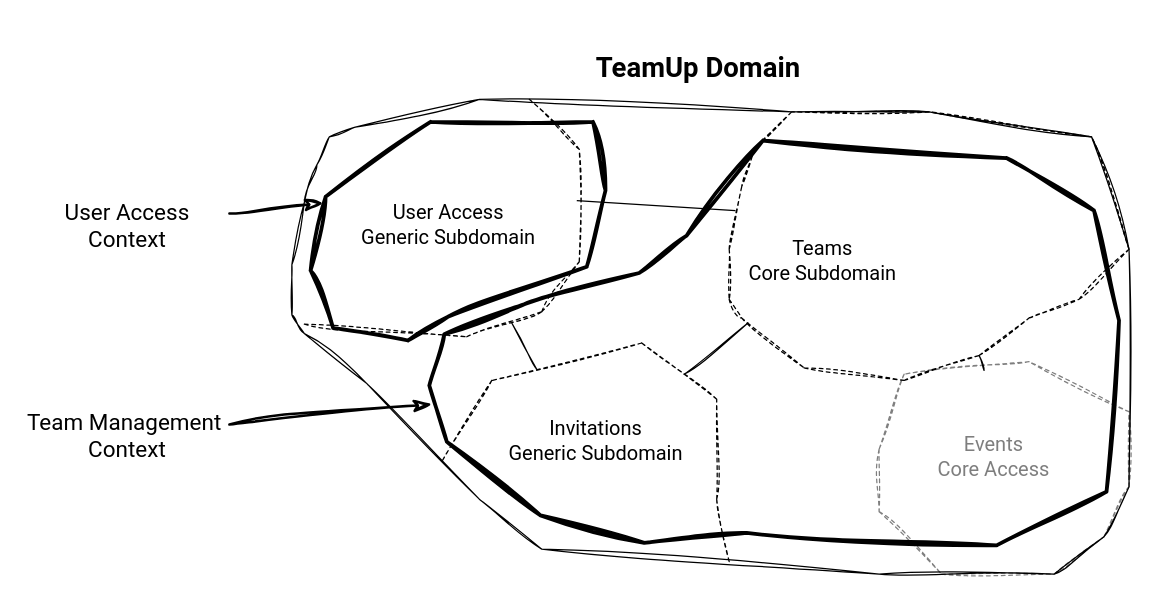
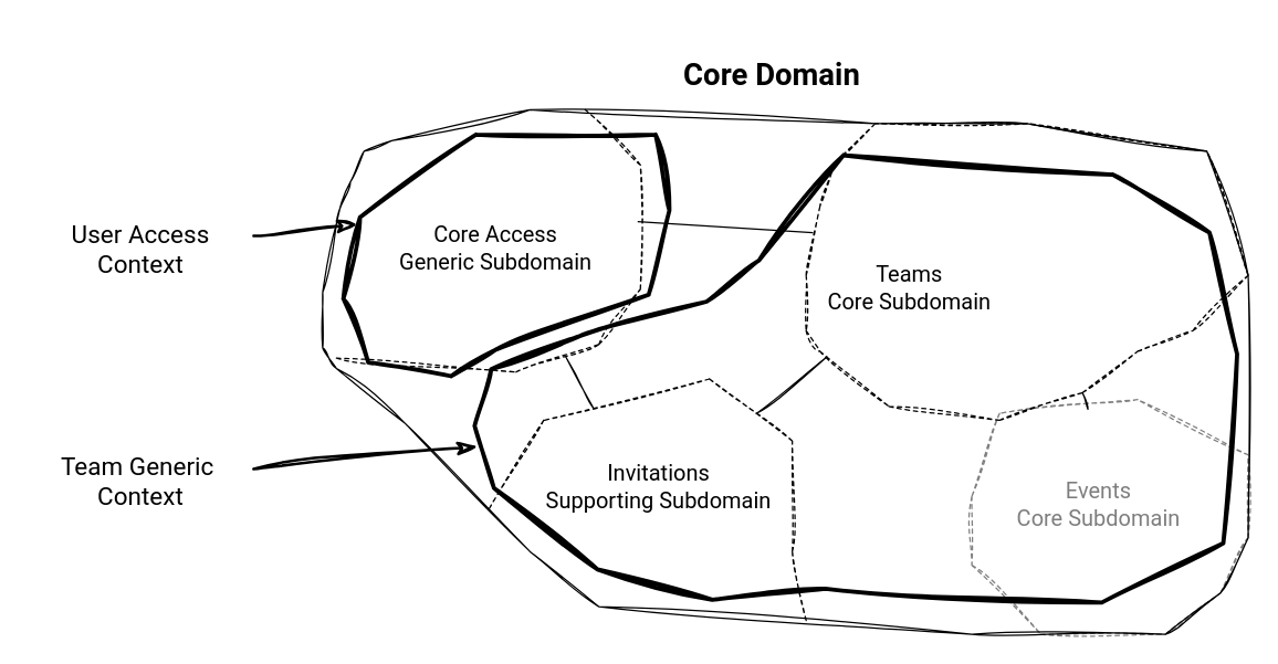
- <mxCell id="15" value="TeamUp Domain" style="text;html=1;strokeColor=none;fillColor=none;align=center;verticalAlign=middle;whiteSpace=wrap;rounded=0;fontSize=22;fontFamily=Roboto;fontColor=default;fontSource=https%3A%2F%2Ffonts.googleapis.com%2Fcss%3Ffamily%3DRoboto;fontStyle=1" parent="1" vertex="1"><mxGeometry x="452" y="20" width="213" height="69" as="geometry" /></mxCell>
+ <mxCell id="15" value="Core Domain" style="text;html=1;strokeColor=none;fillColor=none;align=center;verticalAlign=middle;whiteSpace=wrap;rounded=0;fontSize=22;fontFamily=Roboto;fontColor=default;fontSource=https%3A%2F%2Ffonts.googleapis.com%2Fcss%3Ffamily%3DRoboto;fontStyle=1" parent="1" vertex="1"><mxGeometry x="452" y="20" width="213" height="69" as="geometry" /></mxCell>
- <mxCell id="5" value="&lt;div style=&quot;font-size: 16px;&quot;&gt;User Access&lt;br style=&quot;font-size: 16px;&quot;&gt;&lt;/div&gt;&lt;div style=&quot;font-size: 16px;&quot;&gt;Generic Subdomain&lt;br style=&quot;font-size: 16px;&quot;&gt;&lt;/div&gt;" style="text;html=1;strokeColor=none;fillColor=none;align=center;verticalAlign=middle;whiteSpace=wrap;rounded=0;fontSize=16;fontFamily=Roboto;fontColor=default;fontSource=https%3A%2F%2Ffonts.googleapis.com%2Fcss%3Ffamily%3DRoboto;" parent="1" vertex="1"><mxGeometry x="283" y="149" width="151" height="60" as="geometry" /></mxCell>
+ <mxCell id="5" value="&lt;div style=&quot;font-size: 16px;&quot;&gt;Core Access&lt;br style=&quot;font-size: 16px;&quot;&gt;&lt;/div&gt;&lt;div style=&quot;font-size: 16px;&quot;&gt;Generic Subdomain&lt;br style=&quot;font-size: 16px;&quot;&gt;&lt;/div&gt;" style="text;html=1;strokeColor=none;fillColor=none;align=center;verticalAlign=middle;whiteSpace=wrap;rounded=0;fontSize=16;fontFamily=Roboto;fontColor=default;fontSource=https%3A%2F%2Ffonts.googleapis.com%2Fcss%3Ffamily%3DRoboto;" parent="1" vertex="1"><mxGeometry x="283" y="149" width="151" height="60" as="geometry" /></mxCell>
- <mxCell id="20" value="Team Management&amp;nbsp; Context" style="text;html=1;strokeColor=none;fillColor=none;align=center;verticalAlign=middle;whiteSpace=wrap;rounded=0;fontSize=18;fontFamily=Roboto;fontColor=default;fontSource=https%3A%2F%2Ffonts.googleapis.com%2Fcss%3Ffamily%3DRoboto;" parent="1" vertex="1"><mxGeometry x="20" y="306" width="163" height="83" as="geometry" /></mxCell>
+ <mxCell id="20" value="Team Generic&amp;nbsp; Context" style="text;html=1;strokeColor=none;fillColor=none;align=center;verticalAlign=middle;whiteSpace=wrap;rounded=0;fontSize=18;fontFamily=Roboto;fontColor=default;fontSource=https%3A%2F%2Ffonts.googleapis.com%2Fcss%3Ffamily%3DRoboto;" parent="1" vertex="1"><mxGeometry x="20" y="306" width="163" height="83" as="geometry" /></mxCell>
- <mxCell id="3" value="&lt;div style=&quot;font-size: 16px;&quot;&gt;Invitations&lt;/div&gt;&lt;div style=&quot;font-size: 16px;&quot;&gt;Generic Subdomain&lt;br style=&quot;font-size: 16px;&quot;&gt;&lt;/div&gt;" style="text;html=1;strokeColor=none;fillColor=none;align=center;verticalAlign=middle;whiteSpace=wrap;rounded=0;fontSize=16;fontFamily=Roboto;fontColor=default;fontSource=https%3A%2F%2Ffonts.googleapis.com%2Fcss%3Ffamily%3DRoboto;" parent="1" vertex="1"><mxGeometry x="391" y="311" width="171" height="82" as="geometry" /></mxCell>
+ <mxCell id="3" value="&lt;div style=&quot;font-size: 16px;&quot;&gt;Invitations&lt;/div&gt;&lt;div style=&quot;font-size: 16px;&quot;&gt;Supporting Subdomain&lt;br style=&quot;font-size: 16px;&quot;&gt;&lt;/div&gt;" style="text;html=1;strokeColor=none;fillColor=none;align=center;verticalAlign=middle;whiteSpace=wrap;rounded=0;fontSize=16;fontFamily=Roboto;fontColor=default;fontSource=https%3A%2F%2Ffonts.googleapis.com%2Fcss%3Ffamily%3DRoboto;" parent="1" vertex="1"><mxGeometry x="391" y="311" width="171" height="82" as="geometry" /></mxCell>
- <mxCell id="2" value="&lt;div style=&quot;font-size: 16px;&quot;&gt;Events&lt;/div&gt;&lt;div style=&quot;font-size: 16px;&quot;&gt;Core Access&lt;br style=&quot;font-size: 16px;&quot;&gt;&lt;/div&gt;" style="text;html=1;strokeColor=none;fillColor=none;align=center;verticalAlign=middle;whiteSpace=wrap;rounded=0;fontSize=16;fontFamily=Roboto;fontColor=default;fontSource=https%3A%2F%2Ffonts.googleapis.com%2Fcss%3Ffamily%3DRoboto;textOpacity=50;" parent="1" vertex="1"><mxGeometry x="730" y="335" width="130" height="60" as="geometry" /></mxCell>
+ <mxCell id="2" value="&lt;div style=&quot;font-size: 16px;&quot;&gt;Events&lt;/div&gt;&lt;div style=&quot;font-size: 16px;&quot;&gt;Core Subdomain&lt;br style=&quot;font-size: 16px;&quot;&gt;&lt;/div&gt;" style="text;html=1;strokeColor=none;fillColor=none;align=center;verticalAlign=middle;whiteSpace=wrap;rounded=0;fontSize=16;fontFamily=Roboto;fontColor=default;fontSource=https%3A%2F%2Ffonts.googleapis.com%2Fcss%3Ffamily%3DRoboto;textOpacity=50;" parent="1" vertex="1"><mxGeometry x="730" y="335" width="130" height="60" as="geometry" /></mxCell>
